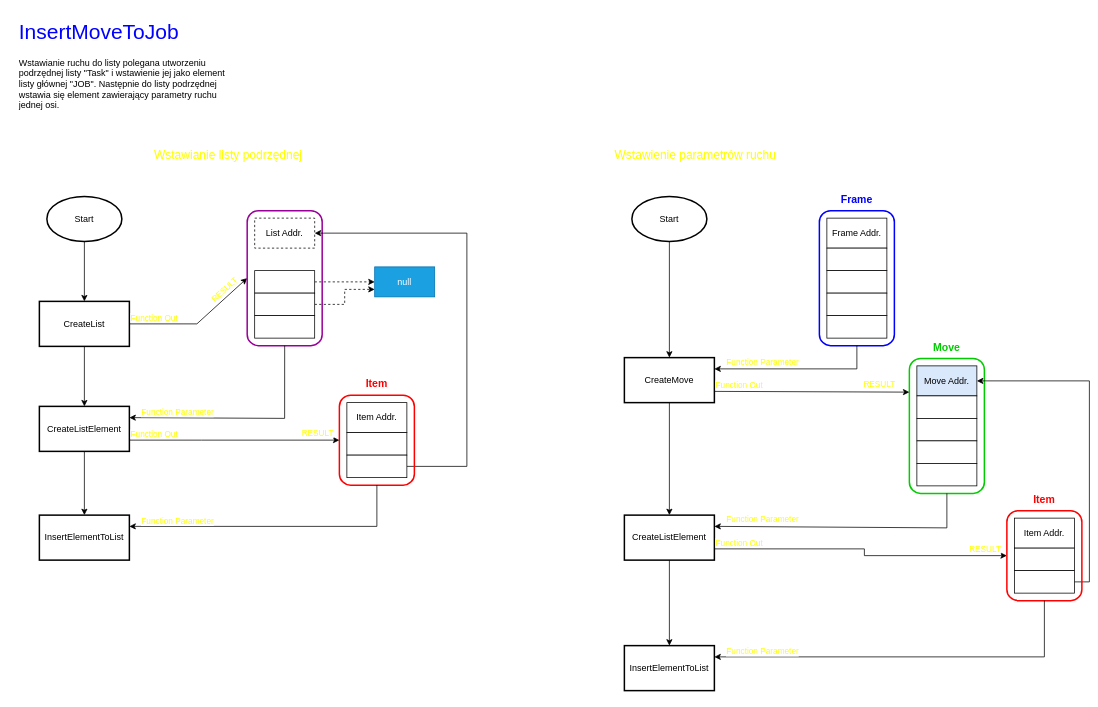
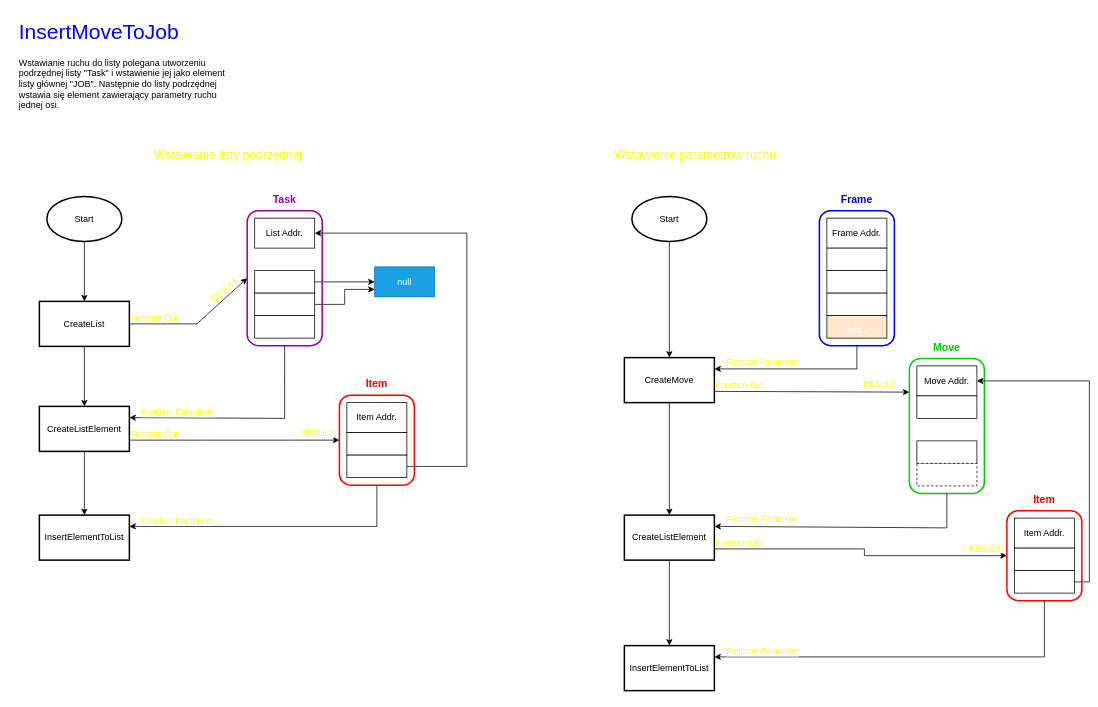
+ <mxCell id="22" value="Task" style="text;html=1;strokeColor=none;fillColor=none;align=center;verticalAlign=middle;whiteSpace=wrap;rounded=0;fontSize=14;fontColor=#990099;fontStyle=1" vertex="1" parent="16"><mxGeometry x="20" width="60" height="30" as="geometry" /></mxCell>
- <mxCell id="18" value="List Addr." style="rounded=0;whiteSpace=wrap;html=1;dashed=1;" vertex="1" parent="16"><mxGeometry x="10" y="40" width="80" height="40" as="geometry" /></mxCell>
+ <mxCell id="18" value="List Addr." style="rounded=0;whiteSpace=wrap;html=1;" vertex="1" parent="16"><mxGeometry x="10" y="40" width="80" height="40" as="geometry" /></mxCell>
- <mxCell id="10" style="edgeStyle=orthogonalEdgeStyle;rounded=0;orthogonalLoop=1;jettySize=auto;html=1;exitX=1;exitY=0.5;exitDx=0;exitDy=0;entryX=0;entryY=0.5;entryDx=0;entryDy=0;dashed=1;" edge="1" parent="1" source="19" target="12"><mxGeometry relative="1" as="geometry" /></mxCell>
+ <mxCell id="10" style="edgeStyle=orthogonalEdgeStyle;rounded=0;orthogonalLoop=1;jettySize=auto;html=1;exitX=1;exitY=0.5;exitDx=0;exitDy=0;entryX=0;entryY=0.5;entryDx=0;entryDy=0;" edge="1" parent="1" source="19" target="12"><mxGeometry relative="1" as="geometry" /></mxCell>
- <mxCell id="11" style="edgeStyle=orthogonalEdgeStyle;rounded=0;orthogonalLoop=1;jettySize=auto;html=1;exitX=1;exitY=0.5;exitDx=0;exitDy=0;entryX=0;entryY=0.75;entryDx=0;entryDy=0;dashed=1;" edge="1" parent="1" source="20" target="12"><mxGeometry relative="1" as="geometry" /></mxCell>
+ <mxCell id="11" style="edgeStyle=orthogonalEdgeStyle;rounded=0;orthogonalLoop=1;jettySize=auto;html=1;exitX=1;exitY=0.5;exitDx=0;exitDy=0;entryX=0;entryY=0.75;entryDx=0;entryDy=0;" edge="1" parent="1" source="20" target="12"><mxGeometry relative="1" as="geometry" /></mxCell>
- <mxCell id="49" value="&lt;font style=&quot;font-size: 12px;&quot; color=&quot;#ffffff&quot;&gt;data 4&lt;br&gt;&lt;/font&gt;" style="rounded=0;whiteSpace=wrap;html=1;fontSize=20;fontColor=#FF0000;" vertex="1" parent="1"><mxGeometry x="1102" y="420" width="80" height="30" as="geometry" /></mxCell>
+ <mxCell id="49" value="&lt;font style=&quot;font-size: 12px;&quot; color=&quot;#ffffff&quot;&gt;data 4&lt;br&gt;&lt;/font&gt;" style="rounded=0;whiteSpace=wrap;html=1;fontSize=20;fontColor=#FF0000;fillColor=#ffe6cc;" vertex="1" parent="1"><mxGeometry x="1102" y="420" width="80" height="30" as="geometry" /></mxCell>
- <mxCell id="54" value="Move Addr." style="rounded=0;whiteSpace=wrap;html=1;fillColor=#dae8fc;" vertex="1" parent="1"><mxGeometry x="1222" y="487" width="80" height="40" as="geometry" /></mxCell>
+ <mxCell id="54" value="Move Addr." style="rounded=0;whiteSpace=wrap;html=1;" vertex="1" parent="1"><mxGeometry x="1222" y="487" width="80" height="40" as="geometry" /></mxCell>
- <mxCell id="56" value="&lt;font style=&quot;font-size: 12px;&quot; color=&quot;#ffffff&quot;&gt;angle&lt;/font&gt;" style="rounded=0;whiteSpace=wrap;html=1;fontSize=20;fontColor=#FF0000;" vertex="1" parent="1"><mxGeometry x="1222" y="557" width="80" height="30" as="geometry" /></mxCell>
- <mxCell id="58" value="&lt;font style=&quot;font-size: 12px;&quot; color=&quot;#ffffff&quot;&gt;direction&lt;br&gt;&lt;/font&gt;" style="rounded=0;whiteSpace=wrap;html=1;fontSize=20;fontColor=#FF0000;" vertex="1" parent="1"><mxGeometry x="1222" y="617" width="80" height="30" as="geometry" /></mxCell>
+ <mxCell id="58" value="&lt;font style=&quot;font-size: 12px;&quot; color=&quot;#ffffff&quot;&gt;direction&lt;br&gt;&lt;/font&gt;" style="rounded=0;whiteSpace=wrap;html=1;fontSize=20;fontColor=#FF0000;dashed=1;" vertex="1" parent="1"><mxGeometry x="1222" y="617" width="80" height="30" as="geometry" /></mxCell>
